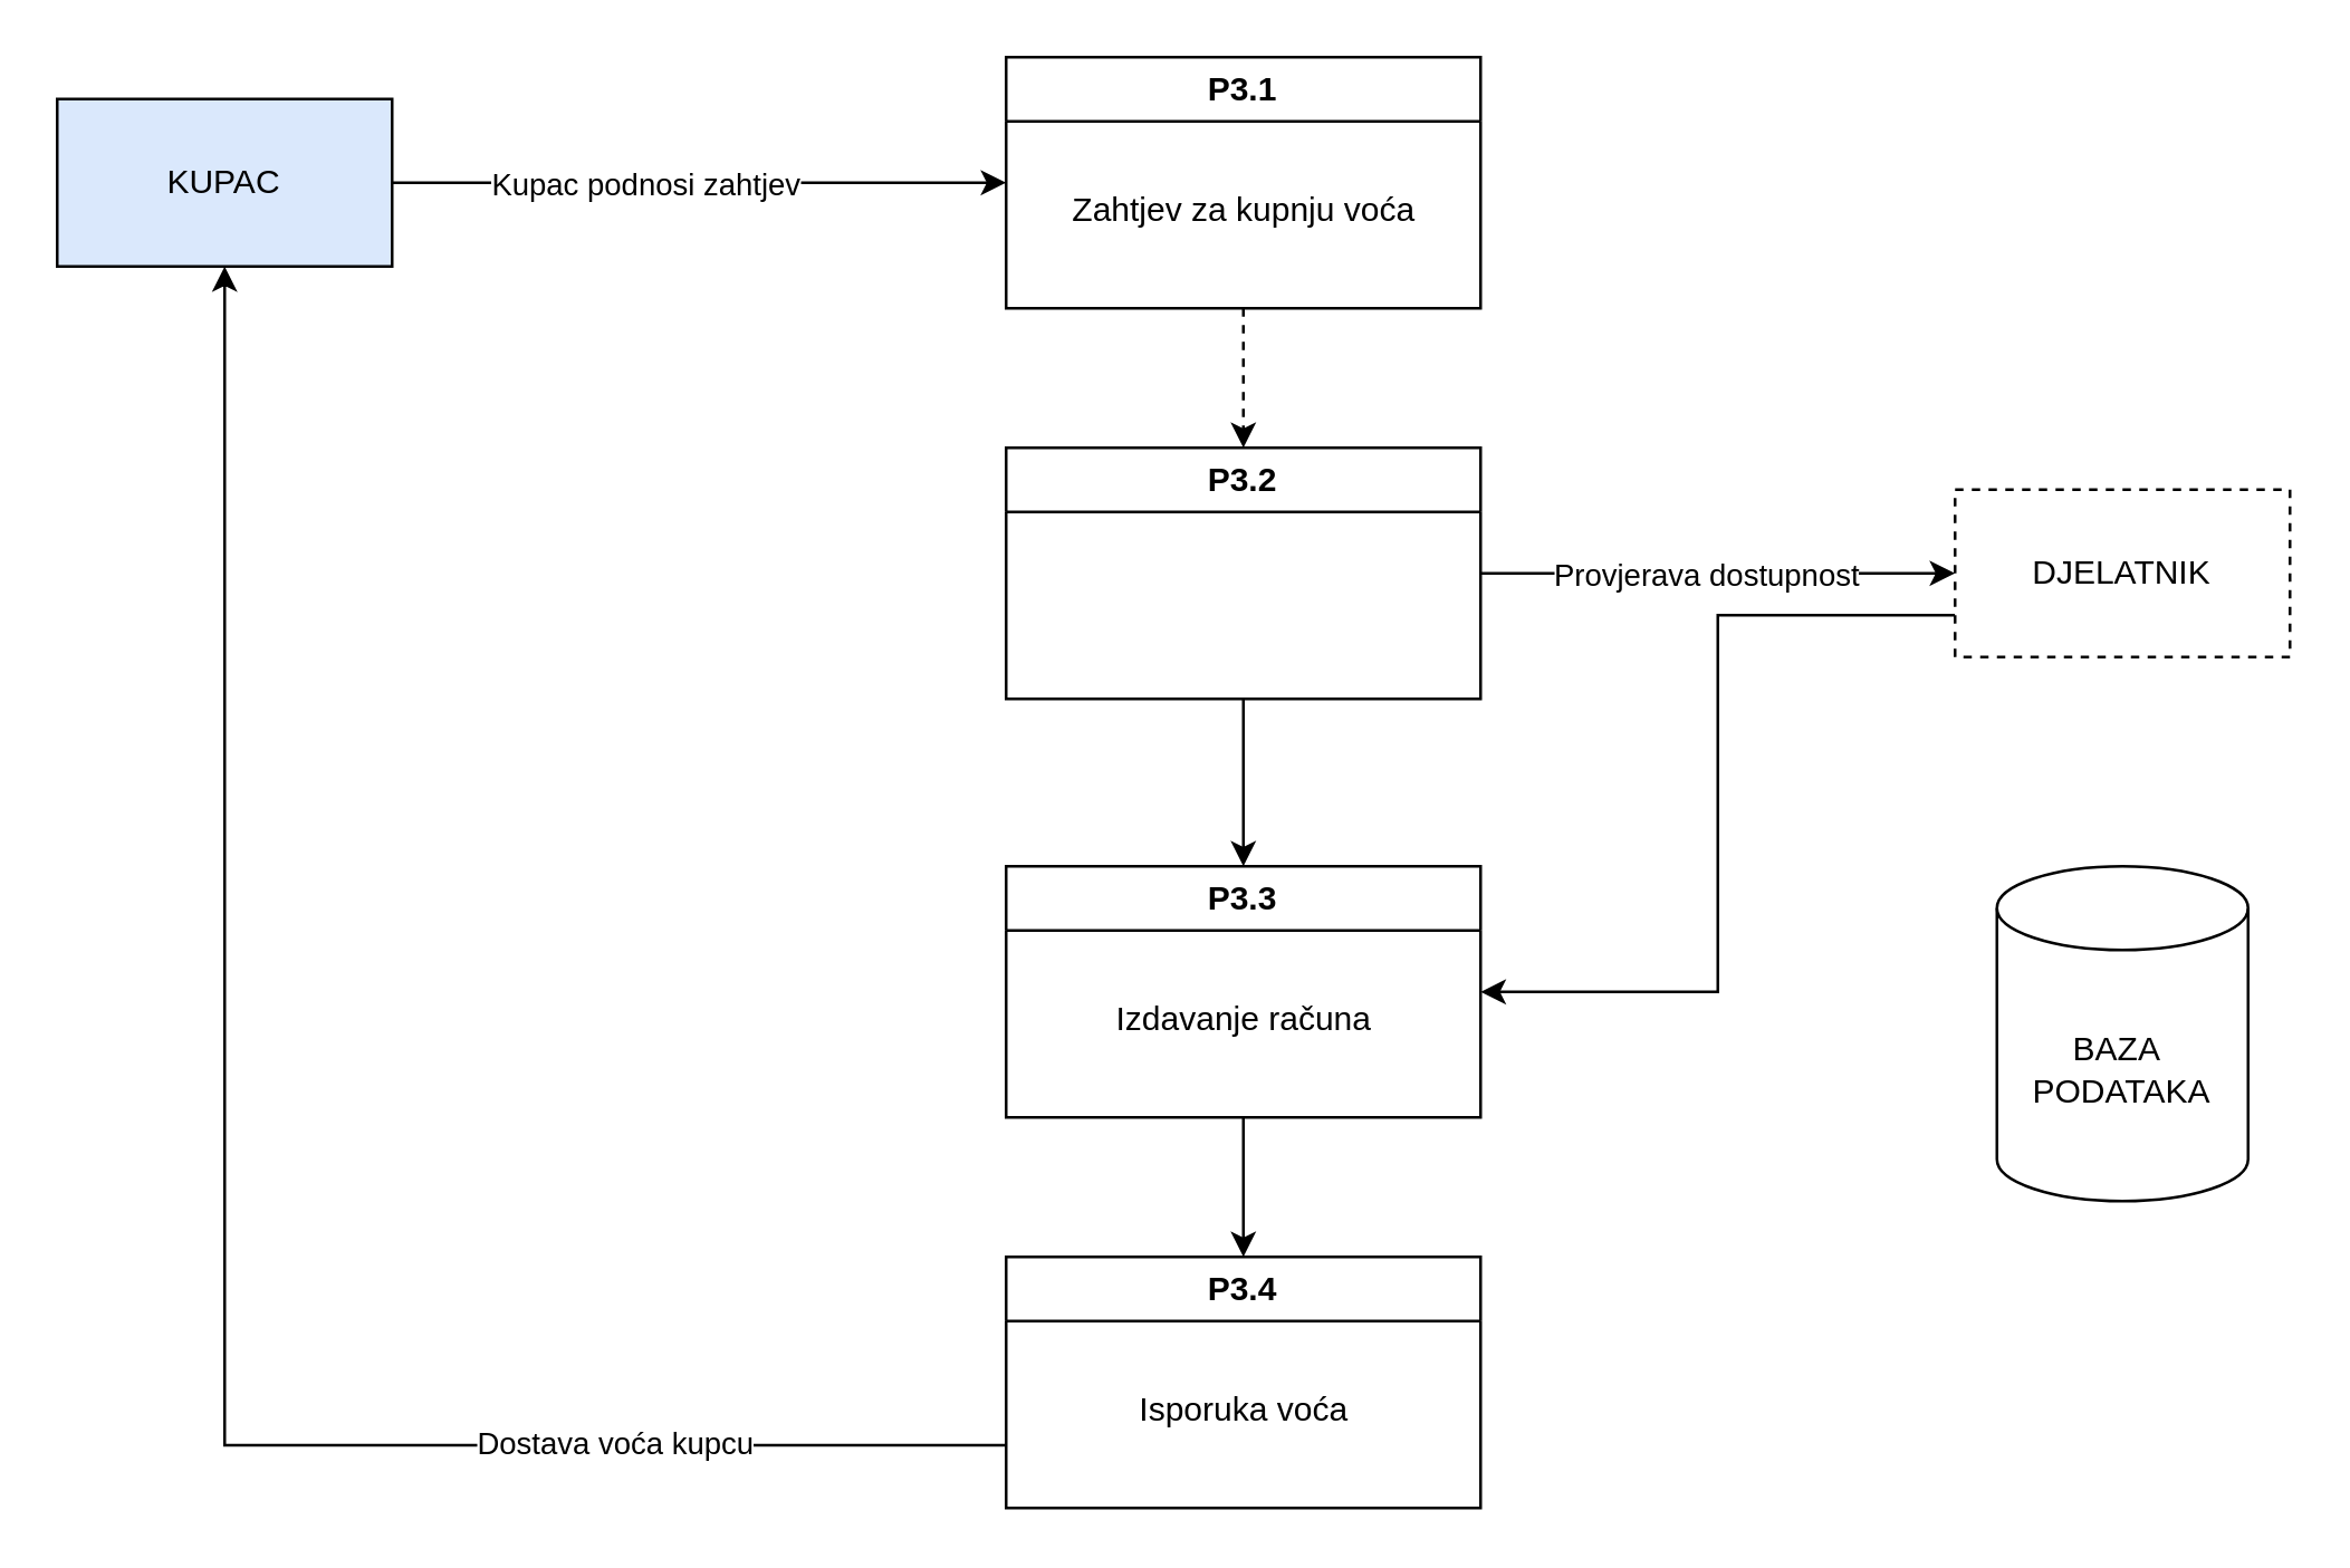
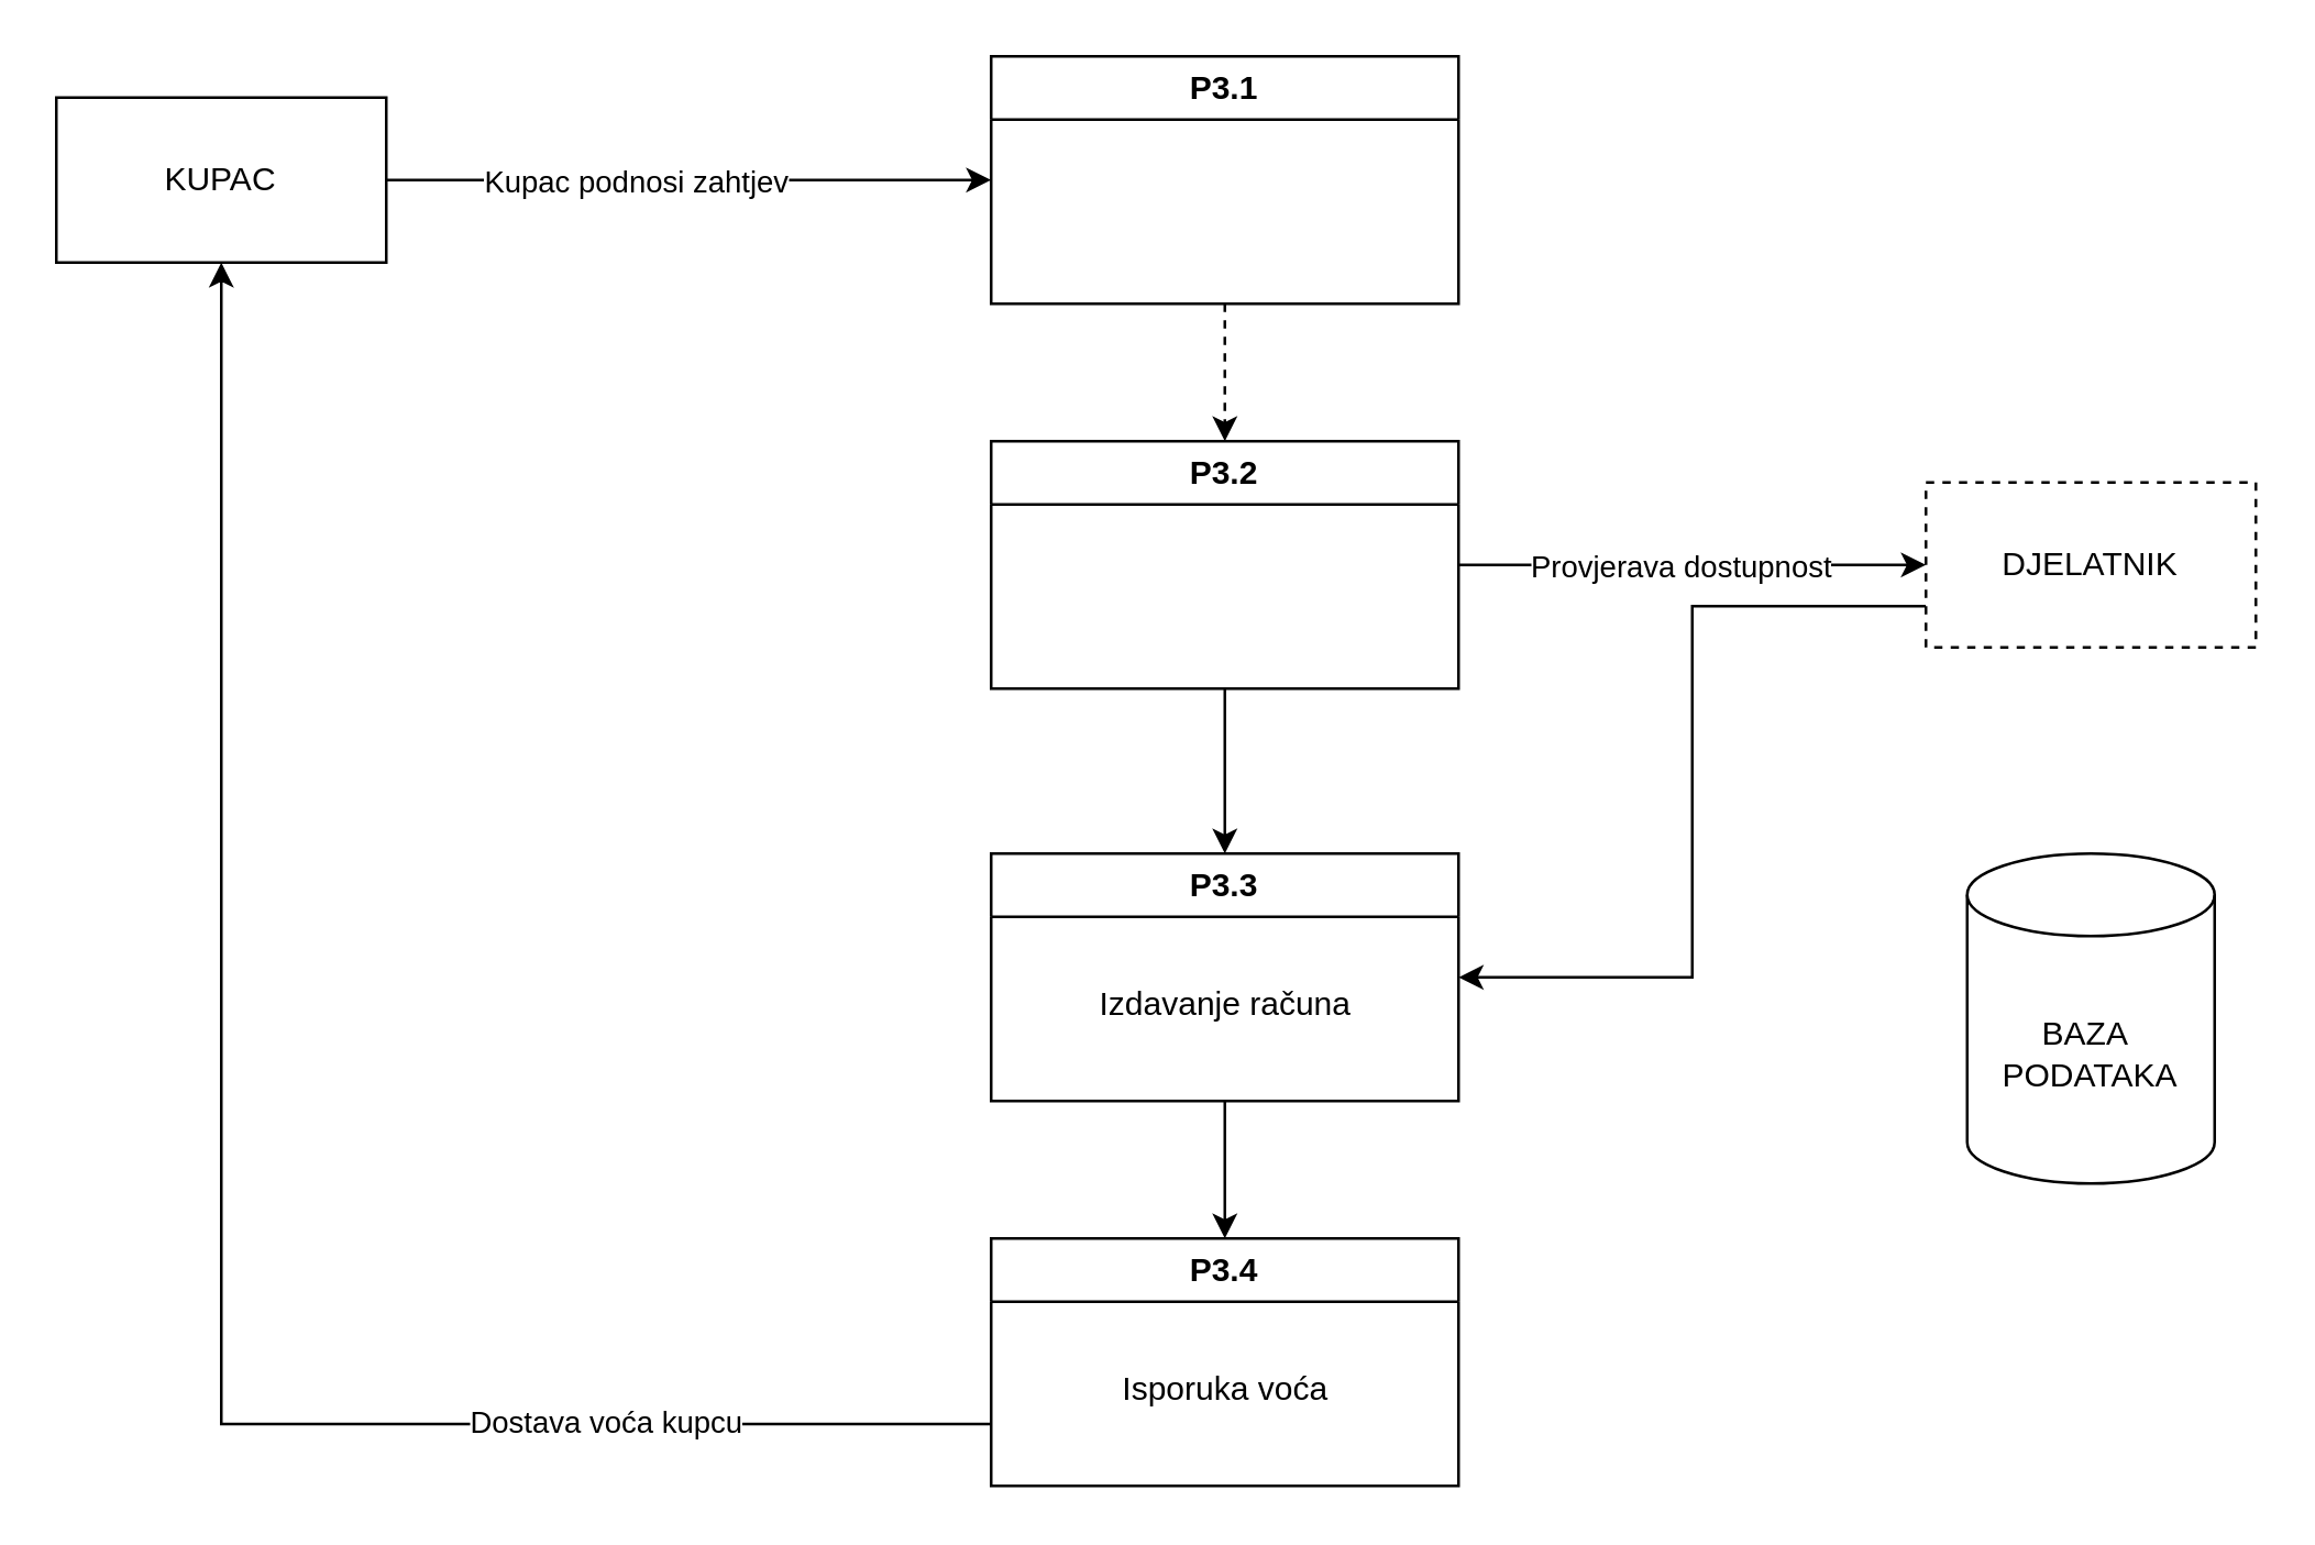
- <mxCell id="18" value="KUPAC" style="rounded=0;whiteSpace=wrap;html=1;fillColor=#dae8fc;" vertex="1" parent="1"><mxGeometry x="20" y="35" width="120" height="60" as="geometry" /></mxCell>
+ <mxCell id="18" value="KUPAC" style="rounded=0;whiteSpace=wrap;html=1;" vertex="1" parent="1"><mxGeometry x="20" y="35" width="120" height="60" as="geometry" /></mxCell>
- <mxCell id="4" value="Zahtjev za kupnju voća" style="text;html=1;align=center;verticalAlign=middle;resizable=0;points=[];autosize=1;strokeColor=none;fillColor=none;" vertex="1" parent="3"><mxGeometry x="10" y="40" width="150" height="30" as="geometry" /></mxCell>
